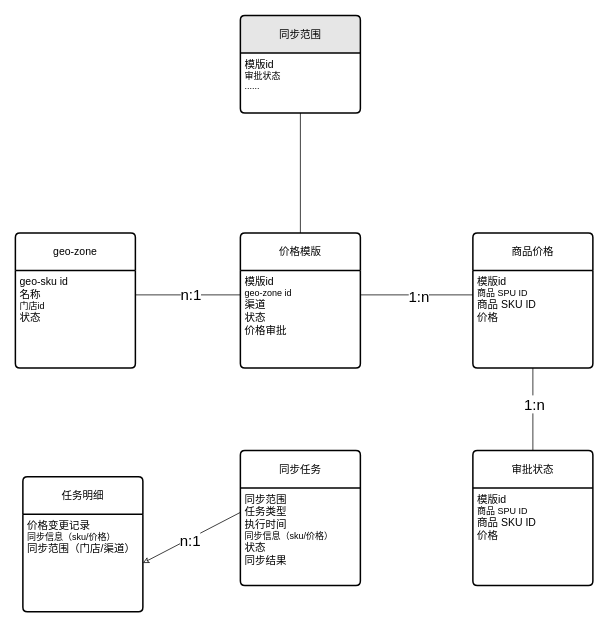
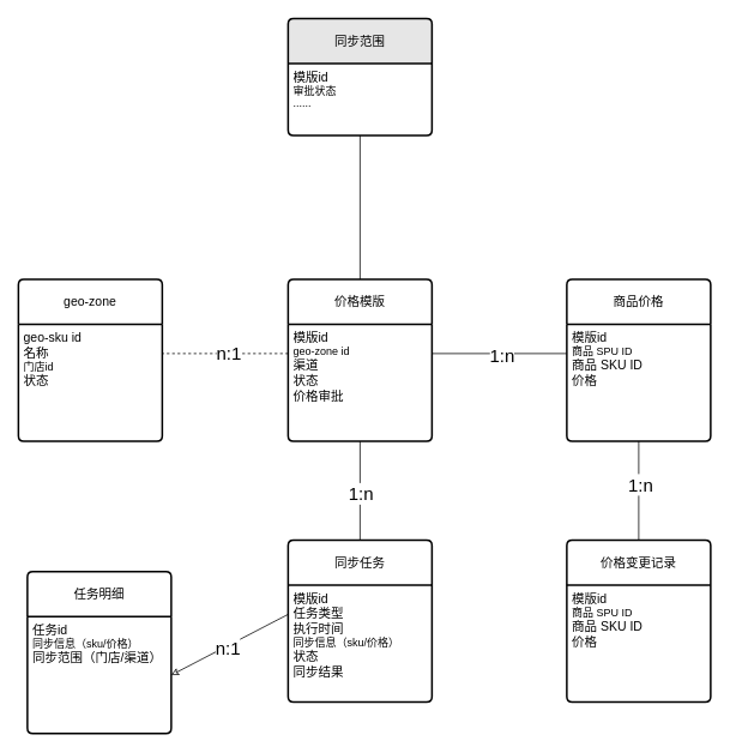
- <mxCell id="22" style="edgeStyle=orthogonalEdgeStyle;rounded=0;orthogonalLoop=1;jettySize=auto;html=1;exitX=0;exitY=0.25;exitDx=0;exitDy=0;entryX=1;entryY=0.25;entryDx=0;entryDy=0;endArrow=none;endFill=0;" edge="1" parent="1" source="3" target="5"><mxGeometry relative="1" as="geometry" /></mxCell>
+ <mxCell id="22" style="edgeStyle=orthogonalEdgeStyle;rounded=0;orthogonalLoop=1;jettySize=auto;html=1;exitX=0;exitY=0.25;exitDx=0;exitDy=0;entryX=1;entryY=0.25;entryDx=0;entryDy=0;endArrow=none;endFill=0;dashed=1;" edge="1" parent="1" source="3" target="5"><mxGeometry relative="1" as="geometry" /></mxCell>
+ <mxCell id="24" style="edgeStyle=orthogonalEdgeStyle;rounded=0;orthogonalLoop=1;jettySize=auto;html=1;exitX=0.5;exitY=1;exitDx=0;exitDy=0;entryX=0.5;entryY=0;entryDx=0;entryDy=0;endArrow=none;endFill=0;" edge="1" parent="1" source="3" target="12"><mxGeometry relative="1" as="geometry" /></mxCell>
+ <mxCell id="25" value="&lt;font style=&quot;font-size: 20px;&quot;&gt;1:n&lt;/font&gt;" style="edgeLabel;html=1;align=center;verticalAlign=middle;resizable=0;points=[];" vertex="1" connectable="0" parent="24"><mxGeometry x="0.041" relative="1" as="geometry"><mxPoint as="offset" /></mxGeometry></mxCell>
- <mxCell id="8" value="审批状态" style="swimlane;childLayout=stackLayout;horizontal=1;startSize=50;horizontalStack=0;rounded=1;fontSize=14;fontStyle=0;strokeWidth=2;resizeParent=0;resizeLast=1;shadow=0;dashed=0;align=center;arcSize=4;whiteSpace=wrap;html=1;" vertex="1" parent="1"><mxGeometry x="630" y="600" width="160" height="180" as="geometry" /></mxCell>
+ <mxCell id="8" value="价格变更记录" style="swimlane;childLayout=stackLayout;horizontal=1;startSize=50;horizontalStack=0;rounded=1;fontSize=14;fontStyle=0;strokeWidth=2;resizeParent=0;resizeLast=1;shadow=0;dashed=0;align=center;arcSize=4;whiteSpace=wrap;html=1;" vertex="1" parent="1"><mxGeometry x="630" y="600" width="160" height="180" as="geometry" /></mxCell>
- <mxCell id="13" value="&lt;div&gt;&lt;span style=&quot;font-size: 14px;&quot;&gt;同步范围&lt;/span&gt;&lt;/div&gt;&lt;span style=&quot;font-size: 14px;&quot;&gt;任务类型&lt;/span&gt;&lt;div&gt;&lt;span style=&quot;font-size: 14px;&quot;&gt;执行时间&lt;/span&gt;&lt;/div&gt;&lt;div&gt;同步信息（sku/价格）&lt;br&gt;&lt;div&gt;&lt;span style=&quot;font-size: 14px; background-color: initial;&quot;&gt;状态&lt;/span&gt;&lt;br&gt;&lt;/div&gt;&lt;div&gt;&lt;span style=&quot;font-size: 14px;&quot;&gt;同步结果&lt;/span&gt;&lt;/div&gt;&lt;div&gt;&lt;span style=&quot;font-size: 14px;&quot;&gt;&lt;br&gt;&lt;/span&gt;&lt;/div&gt;&lt;div&gt;&lt;br&gt;&lt;/div&gt;&lt;/div&gt;" style="align=left;strokeColor=none;fillColor=none;spacingLeft=4;fontSize=12;verticalAlign=top;resizable=0;rotatable=0;part=1;html=1;" vertex="1" parent="12"><mxGeometry y="50" width="160" height="130" as="geometry" /></mxCell>
+ <mxCell id="13" value="&lt;div&gt;&lt;span style=&quot;font-size: 14px;&quot;&gt;模版id&lt;/span&gt;&lt;/div&gt;&lt;span style=&quot;font-size: 14px;&quot;&gt;任务类型&lt;/span&gt;&lt;div&gt;&lt;span style=&quot;font-size: 14px;&quot;&gt;执行时间&lt;/span&gt;&lt;/div&gt;&lt;div&gt;同步信息（sku/价格）&lt;br&gt;&lt;div&gt;&lt;span style=&quot;font-size: 14px; background-color: initial;&quot;&gt;状态&lt;/span&gt;&lt;br&gt;&lt;/div&gt;&lt;div&gt;&lt;span style=&quot;font-size: 14px;&quot;&gt;同步结果&lt;/span&gt;&lt;/div&gt;&lt;div&gt;&lt;span style=&quot;font-size: 14px;&quot;&gt;&lt;br&gt;&lt;/span&gt;&lt;/div&gt;&lt;div&gt;&lt;br&gt;&lt;/div&gt;&lt;/div&gt;" style="align=left;strokeColor=none;fillColor=none;spacingLeft=4;fontSize=12;verticalAlign=top;resizable=0;rotatable=0;part=1;html=1;" vertex="1" parent="12"><mxGeometry y="50" width="160" height="130" as="geometry" /></mxCell>
- <mxCell id="15" value="&lt;div&gt;&lt;span style=&quot;font-size: 14px;&quot;&gt;价格变更记录&lt;/span&gt;&lt;/div&gt;&lt;div&gt;同步信息（sku/价格）&lt;br&gt;&lt;span style=&quot;font-size: 14px;&quot;&gt;同步范围（门店/渠道）&lt;br&gt;&lt;/span&gt;&lt;div&gt;&lt;div&gt;&lt;span style=&quot;font-size: 14px;&quot;&gt;&lt;br&gt;&lt;/span&gt;&lt;/div&gt;&lt;div&gt;&lt;br&gt;&lt;/div&gt;&lt;/div&gt;&lt;/div&gt;" style="align=left;strokeColor=none;fillColor=none;spacingLeft=4;fontSize=12;verticalAlign=top;resizable=0;rotatable=0;part=1;html=1;" vertex="1" parent="14"><mxGeometry y="50" width="160" height="130" as="geometry" /></mxCell>
+ <mxCell id="15" value="&lt;div&gt;&lt;span style=&quot;font-size: 14px;&quot;&gt;任务id&lt;/span&gt;&lt;/div&gt;&lt;div&gt;同步信息（sku/价格）&lt;br&gt;&lt;span style=&quot;font-size: 14px;&quot;&gt;同步范围（门店/渠道）&lt;br&gt;&lt;/span&gt;&lt;div&gt;&lt;div&gt;&lt;span style=&quot;font-size: 14px;&quot;&gt;&lt;br&gt;&lt;/span&gt;&lt;/div&gt;&lt;div&gt;&lt;br&gt;&lt;/div&gt;&lt;/div&gt;&lt;/div&gt;" style="align=left;strokeColor=none;fillColor=none;spacingLeft=4;fontSize=12;verticalAlign=top;resizable=0;rotatable=0;part=1;html=1;" vertex="1" parent="14"><mxGeometry y="50" width="160" height="130" as="geometry" /></mxCell>
